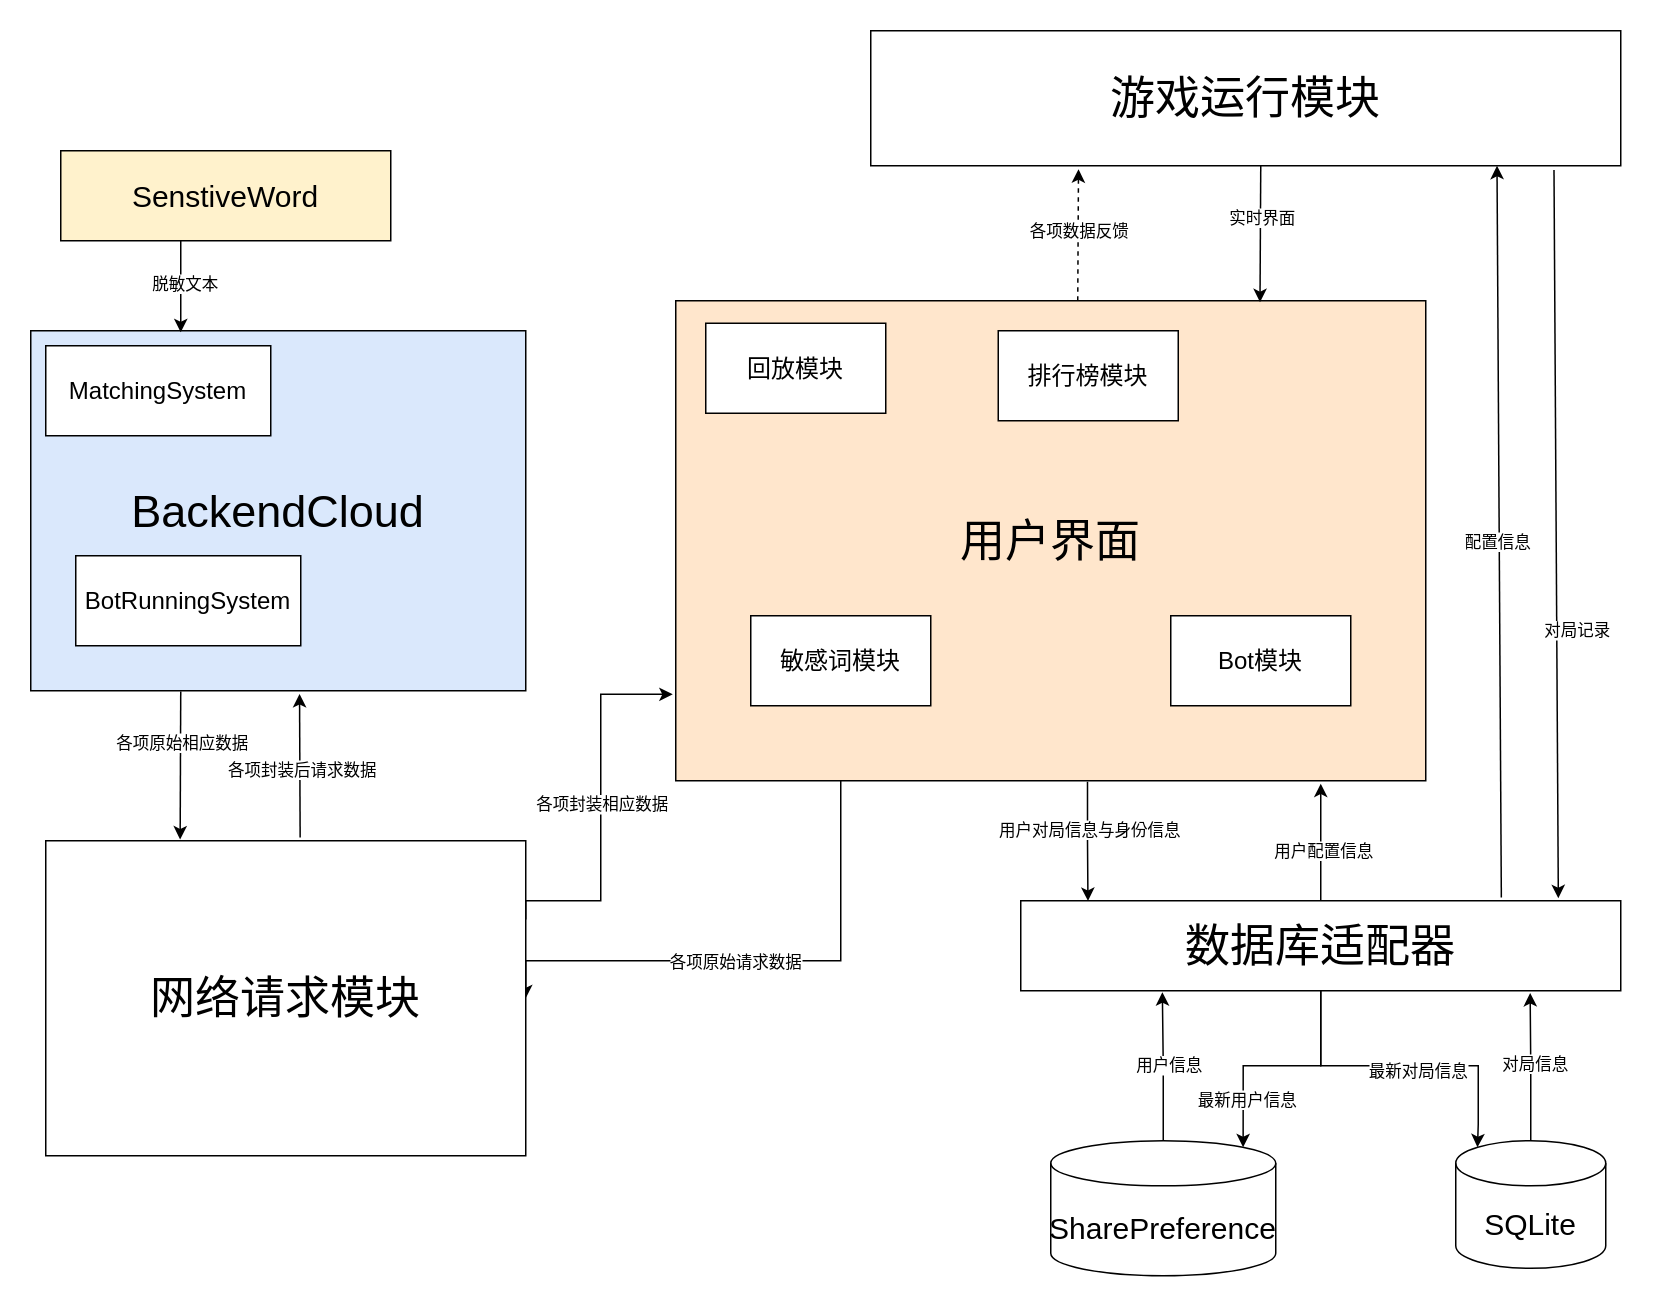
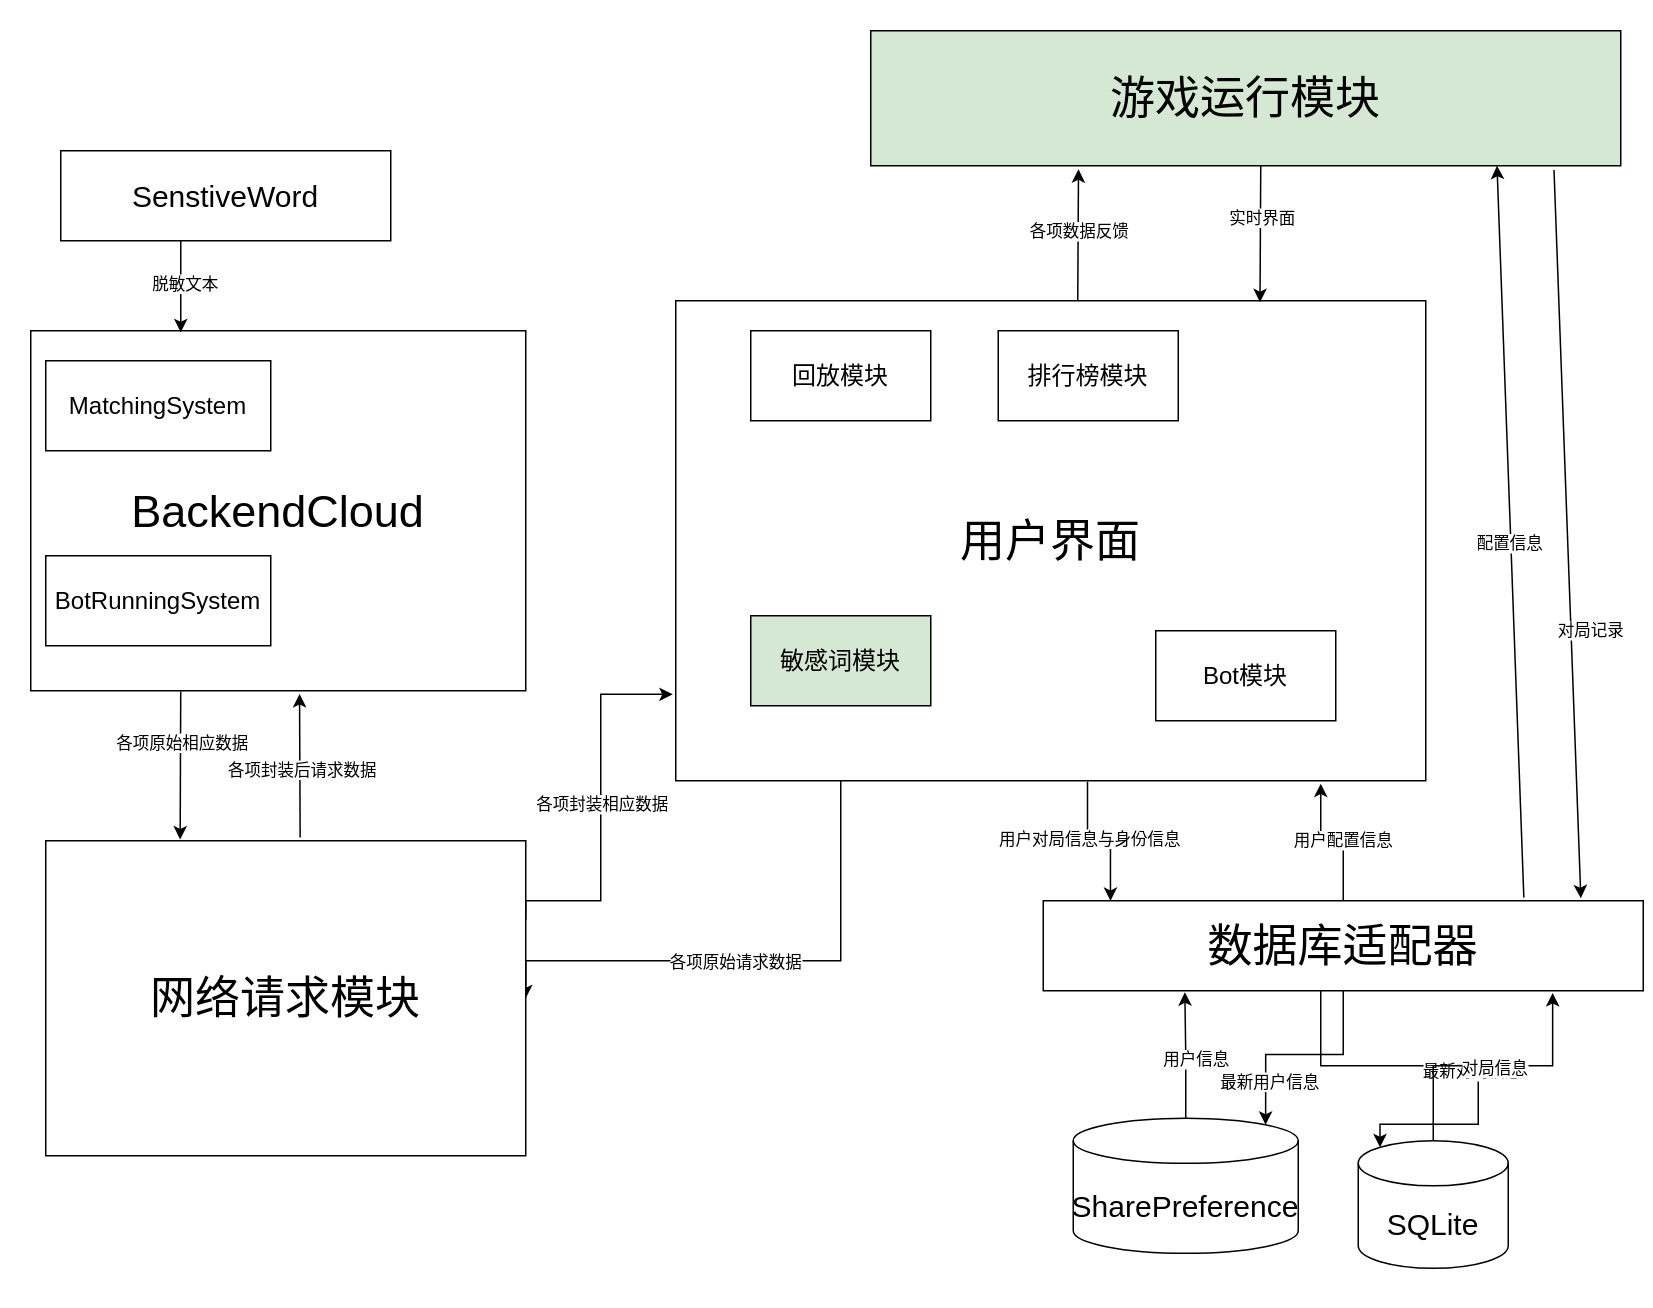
- <mxCell id="8" value="&lt;font style=&quot;font-size: 30px;&quot;&gt;游戏运行模块&lt;/font&gt;" style="rounded=0;whiteSpace=wrap;html=1;" parent="1" vertex="1"><mxGeometry x="580" y="20" width="500" height="90" as="geometry" /></mxCell>
+ <mxCell id="8" value="&lt;font style=&quot;font-size: 30px;&quot;&gt;游戏运行模块&lt;/font&gt;" style="rounded=0;whiteSpace=wrap;html=1;fillColor=#d5e8d4;" parent="1" vertex="1"><mxGeometry x="580" y="20" width="500" height="90" as="geometry" /></mxCell>
- <mxCell id="12" value="&lt;font style=&quot;font-size: 20px;&quot;&gt;SenstiveWord&lt;/font&gt;" style="rounded=0;whiteSpace=wrap;html=1;fillColor=#fff2cc;" parent="1" vertex="1"><mxGeometry x="40" y="100" width="220" height="60" as="geometry" /></mxCell>
+ <mxCell id="12" value="&lt;font style=&quot;font-size: 20px;&quot;&gt;SenstiveWord&lt;/font&gt;" style="rounded=0;whiteSpace=wrap;html=1;" parent="1" vertex="1"><mxGeometry x="40" y="100" width="220" height="60" as="geometry" /></mxCell>
- <mxCell id="23" value="" style="endArrow=classic;html=1;rounded=0;exitX=0.536;exitY=0;exitDx=0;exitDy=0;exitPerimeter=0;entryX=0.277;entryY=1.026;entryDx=0;entryDy=0;entryPerimeter=0;dashed=1;" parent="1" source="4" target="8" edge="1"><mxGeometry width="50" height="50" relative="1" as="geometry"><mxPoint x="710" y="280" as="sourcePoint" /><mxPoint x="718" y="120" as="targetPoint" /></mxGeometry></mxCell>
+ <mxCell id="23" value="" style="endArrow=classic;html=1;rounded=0;exitX=0.536;exitY=0;exitDx=0;exitDy=0;exitPerimeter=0;entryX=0.277;entryY=1.026;entryDx=0;entryDy=0;entryPerimeter=0;" parent="1" source="4" target="8" edge="1"><mxGeometry width="50" height="50" relative="1" as="geometry"><mxPoint x="710" y="280" as="sourcePoint" /><mxPoint x="718" y="120" as="targetPoint" /></mxGeometry></mxCell>
- <mxCell id="13" value="&lt;font style=&quot;font-size: 16px;&quot;&gt;回放模块&lt;/font&gt;" style="rounded=0;whiteSpace=wrap;html=1;" parent="1" vertex="1"><mxGeometry x="470" y="215" width="120" height="60" as="geometry" /></mxCell>
+ <mxCell id="13" value="&lt;font style=&quot;font-size: 16px;&quot;&gt;回放模块&lt;/font&gt;" style="rounded=0;whiteSpace=wrap;html=1;" parent="1" vertex="1"><mxGeometry x="500" y="220" width="120" height="60" as="geometry" /></mxCell>
- <mxCell id="11" value="&lt;font style=&quot;font-size: 16px;&quot;&gt;MatchingSystem&lt;/font&gt;" style="rounded=0;whiteSpace=wrap;html=1;" parent="1" vertex="1"><mxGeometry x="30" y="230" width="150" height="60" as="geometry" /></mxCell>
+ <mxCell id="11" value="&lt;font style=&quot;font-size: 16px;&quot;&gt;MatchingSystem&lt;/font&gt;" style="rounded=0;whiteSpace=wrap;html=1;" parent="1" vertex="1"><mxGeometry x="30" y="240" width="150" height="60" as="geometry" /></mxCell>
- <mxCell id="9" value="&lt;font style=&quot;font-size: 30px;&quot;&gt;BackendCloud&lt;/font&gt;" style="rounded=0;whiteSpace=wrap;html=1;fillColor=#dae8fc;" parent="1" vertex="1"><mxGeometry x="20" y="220" width="330" height="240" as="geometry" /></mxCell>
+ <mxCell id="9" value="&lt;font style=&quot;font-size: 30px;&quot;&gt;BackendCloud&lt;/font&gt;" style="rounded=0;whiteSpace=wrap;html=1;" parent="1" vertex="1"><mxGeometry x="20" y="220" width="330" height="240" as="geometry" /></mxCell>
- <mxCell id="4" value="&lt;span style=&quot;font-size: 30px;&quot;&gt;用户界面&lt;/span&gt;" style="rounded=0;whiteSpace=wrap;html=1;fillColor=#ffe6cc;" parent="1" vertex="1"><mxGeometry x="450" y="200" width="500" height="320" as="geometry" /></mxCell>
+ <mxCell id="4" value="&lt;span style=&quot;font-size: 30px;&quot;&gt;用户界面&lt;/span&gt;" style="rounded=0;whiteSpace=wrap;html=1;" parent="1" vertex="1"><mxGeometry x="450" y="200" width="500" height="320" as="geometry" /></mxCell>
- <mxCell id="10" value="&lt;font style=&quot;font-size: 16px;&quot;&gt;BotRunningSystem&lt;/font&gt;" style="rounded=0;whiteSpace=wrap;html=1;" parent="1" vertex="1"><mxGeometry x="50" y="370" width="150" height="60" as="geometry" /></mxCell>
+ <mxCell id="10" value="&lt;font style=&quot;font-size: 16px;&quot;&gt;BotRunningSystem&lt;/font&gt;" style="rounded=0;whiteSpace=wrap;html=1;" parent="1" vertex="1"><mxGeometry x="30" y="370" width="150" height="60" as="geometry" /></mxCell>
- <mxCell id="14" value="&lt;font style=&quot;font-size: 16px;&quot;&gt;敏感词模块&lt;/font&gt;" style="rounded=0;whiteSpace=wrap;html=1;" parent="1" vertex="1"><mxGeometry x="500" y="410" width="120" height="60" as="geometry" /></mxCell>
+ <mxCell id="14" value="&lt;font style=&quot;font-size: 16px;&quot;&gt;敏感词模块&lt;/font&gt;" style="rounded=0;whiteSpace=wrap;html=1;fillColor=#d5e8d4;" parent="1" vertex="1"><mxGeometry x="500" y="410" width="120" height="60" as="geometry" /></mxCell>
- <mxCell id="16" value="&lt;font style=&quot;font-size: 16px;&quot;&gt;Bot模块&lt;/font&gt;" style="rounded=0;whiteSpace=wrap;html=1;" parent="1" vertex="1"><mxGeometry x="780" y="410" width="120" height="60" as="geometry" /></mxCell>
+ <mxCell id="16" value="&lt;font style=&quot;font-size: 16px;&quot;&gt;Bot模块&lt;/font&gt;" style="rounded=0;whiteSpace=wrap;html=1;" parent="1" vertex="1"><mxGeometry x="770" y="420" width="120" height="60" as="geometry" /></mxCell>
- <mxCell id="5" value="&lt;font style=&quot;font-size: 30px;&quot;&gt;数据库适配器&lt;/font&gt;" style="rounded=0;whiteSpace=wrap;html=1;" parent="1" vertex="1"><mxGeometry x="680" y="600" width="400" height="60" as="geometry" /></mxCell>
+ <mxCell id="5" value="&lt;font style=&quot;font-size: 30px;&quot;&gt;数据库适配器&lt;/font&gt;" style="rounded=0;whiteSpace=wrap;html=1;" parent="1" vertex="1"><mxGeometry x="695" y="600" width="400" height="60" as="geometry" /></mxCell>
- <mxCell id="6" value="&lt;font style=&quot;font-size: 20px;&quot;&gt;SQLite&lt;/font&gt;" style="shape=cylinder3;whiteSpace=wrap;html=1;boundedLbl=1;backgroundOutline=1;size=15;" parent="1" vertex="1"><mxGeometry x="970" y="760" width="100" height="85" as="geometry" /></mxCell>
+ <mxCell id="6" value="&lt;font style=&quot;font-size: 20px;&quot;&gt;SQLite&lt;/font&gt;" style="shape=cylinder3;whiteSpace=wrap;html=1;boundedLbl=1;backgroundOutline=1;size=15;" parent="1" vertex="1"><mxGeometry x="905" y="760" width="100" height="85" as="geometry" /></mxCell>
- <mxCell id="7" value="&lt;font style=&quot;font-size: 20px;&quot;&gt;SharePreference&lt;/font&gt;" style="shape=cylinder3;whiteSpace=wrap;html=1;boundedLbl=1;backgroundOutline=1;size=15;" parent="1" vertex="1"><mxGeometry x="700" y="760" width="150" height="90" as="geometry" /></mxCell>
+ <mxCell id="7" value="&lt;font style=&quot;font-size: 20px;&quot;&gt;SharePreference&lt;/font&gt;" style="shape=cylinder3;whiteSpace=wrap;html=1;boundedLbl=1;backgroundOutline=1;size=15;" parent="1" vertex="1"><mxGeometry x="715" y="745" width="150" height="90" as="geometry" /></mxCell>
